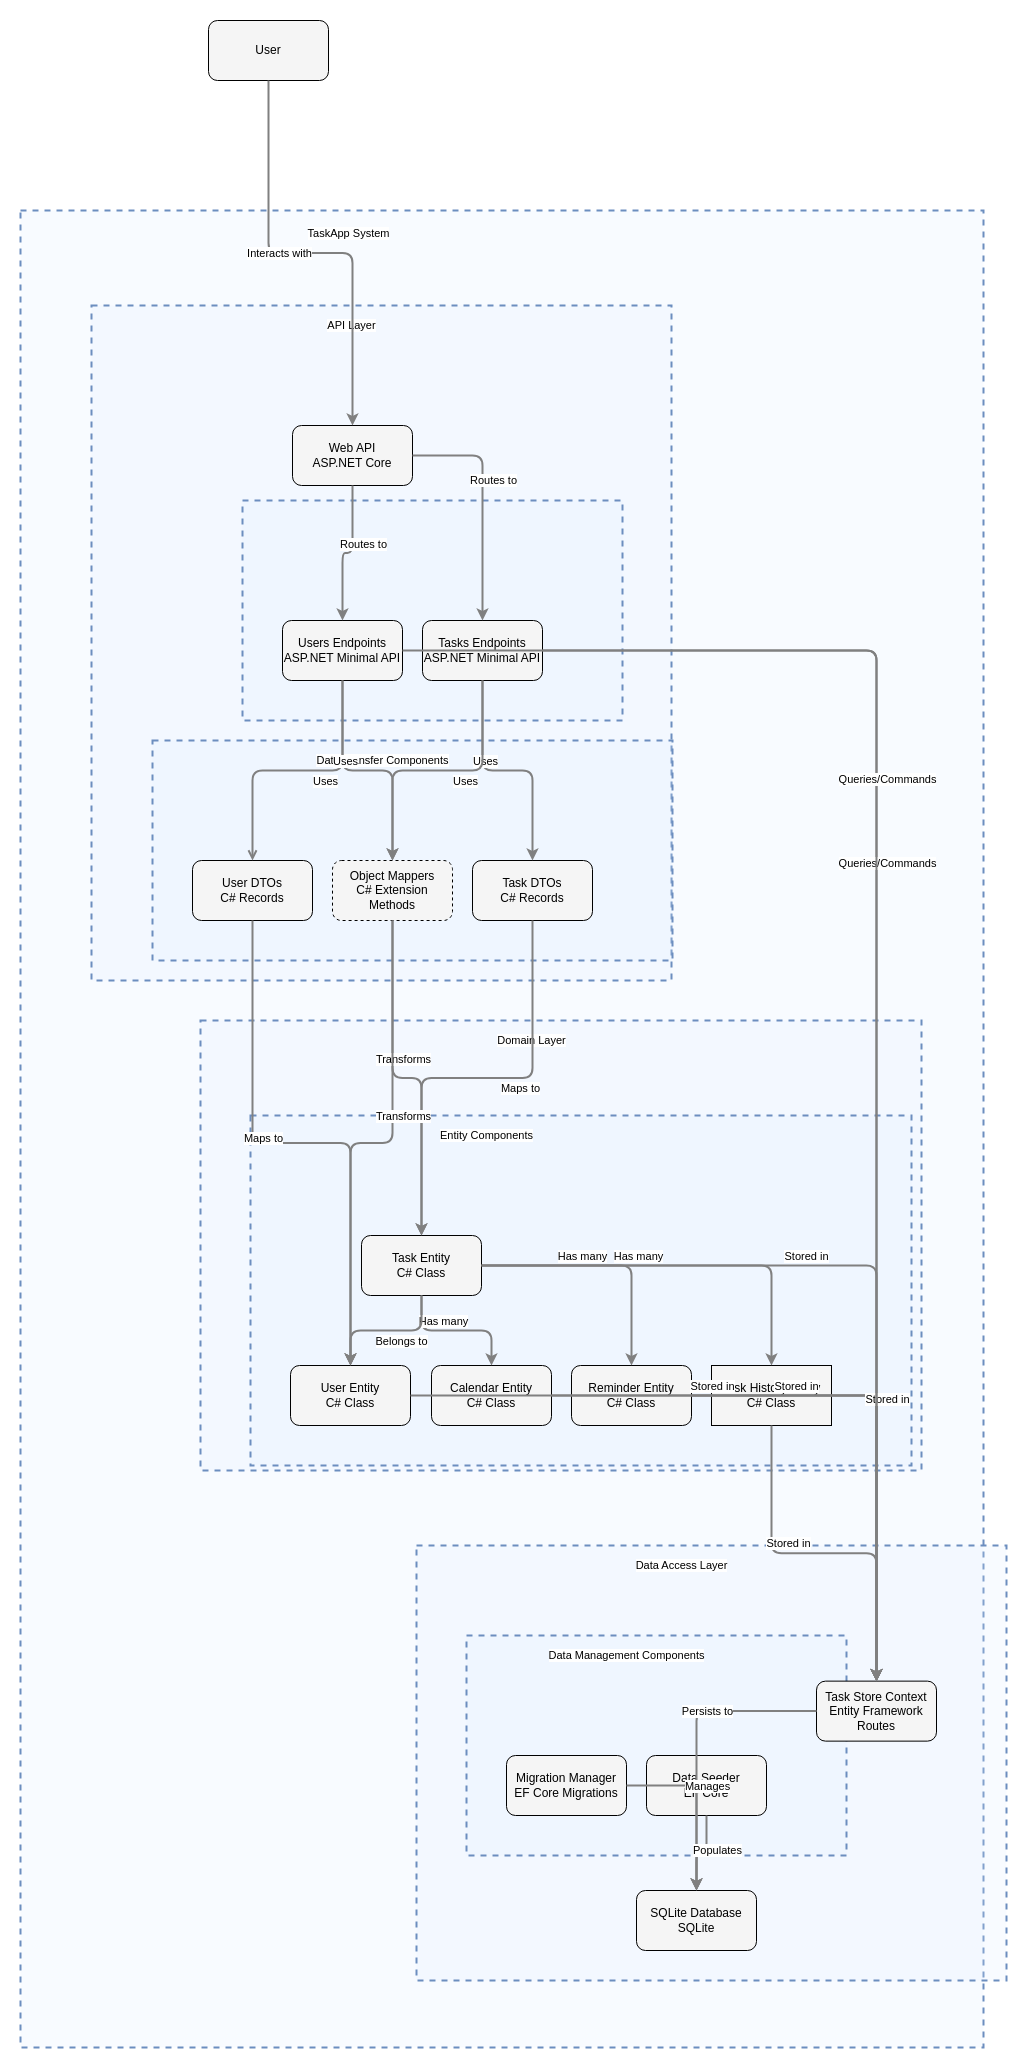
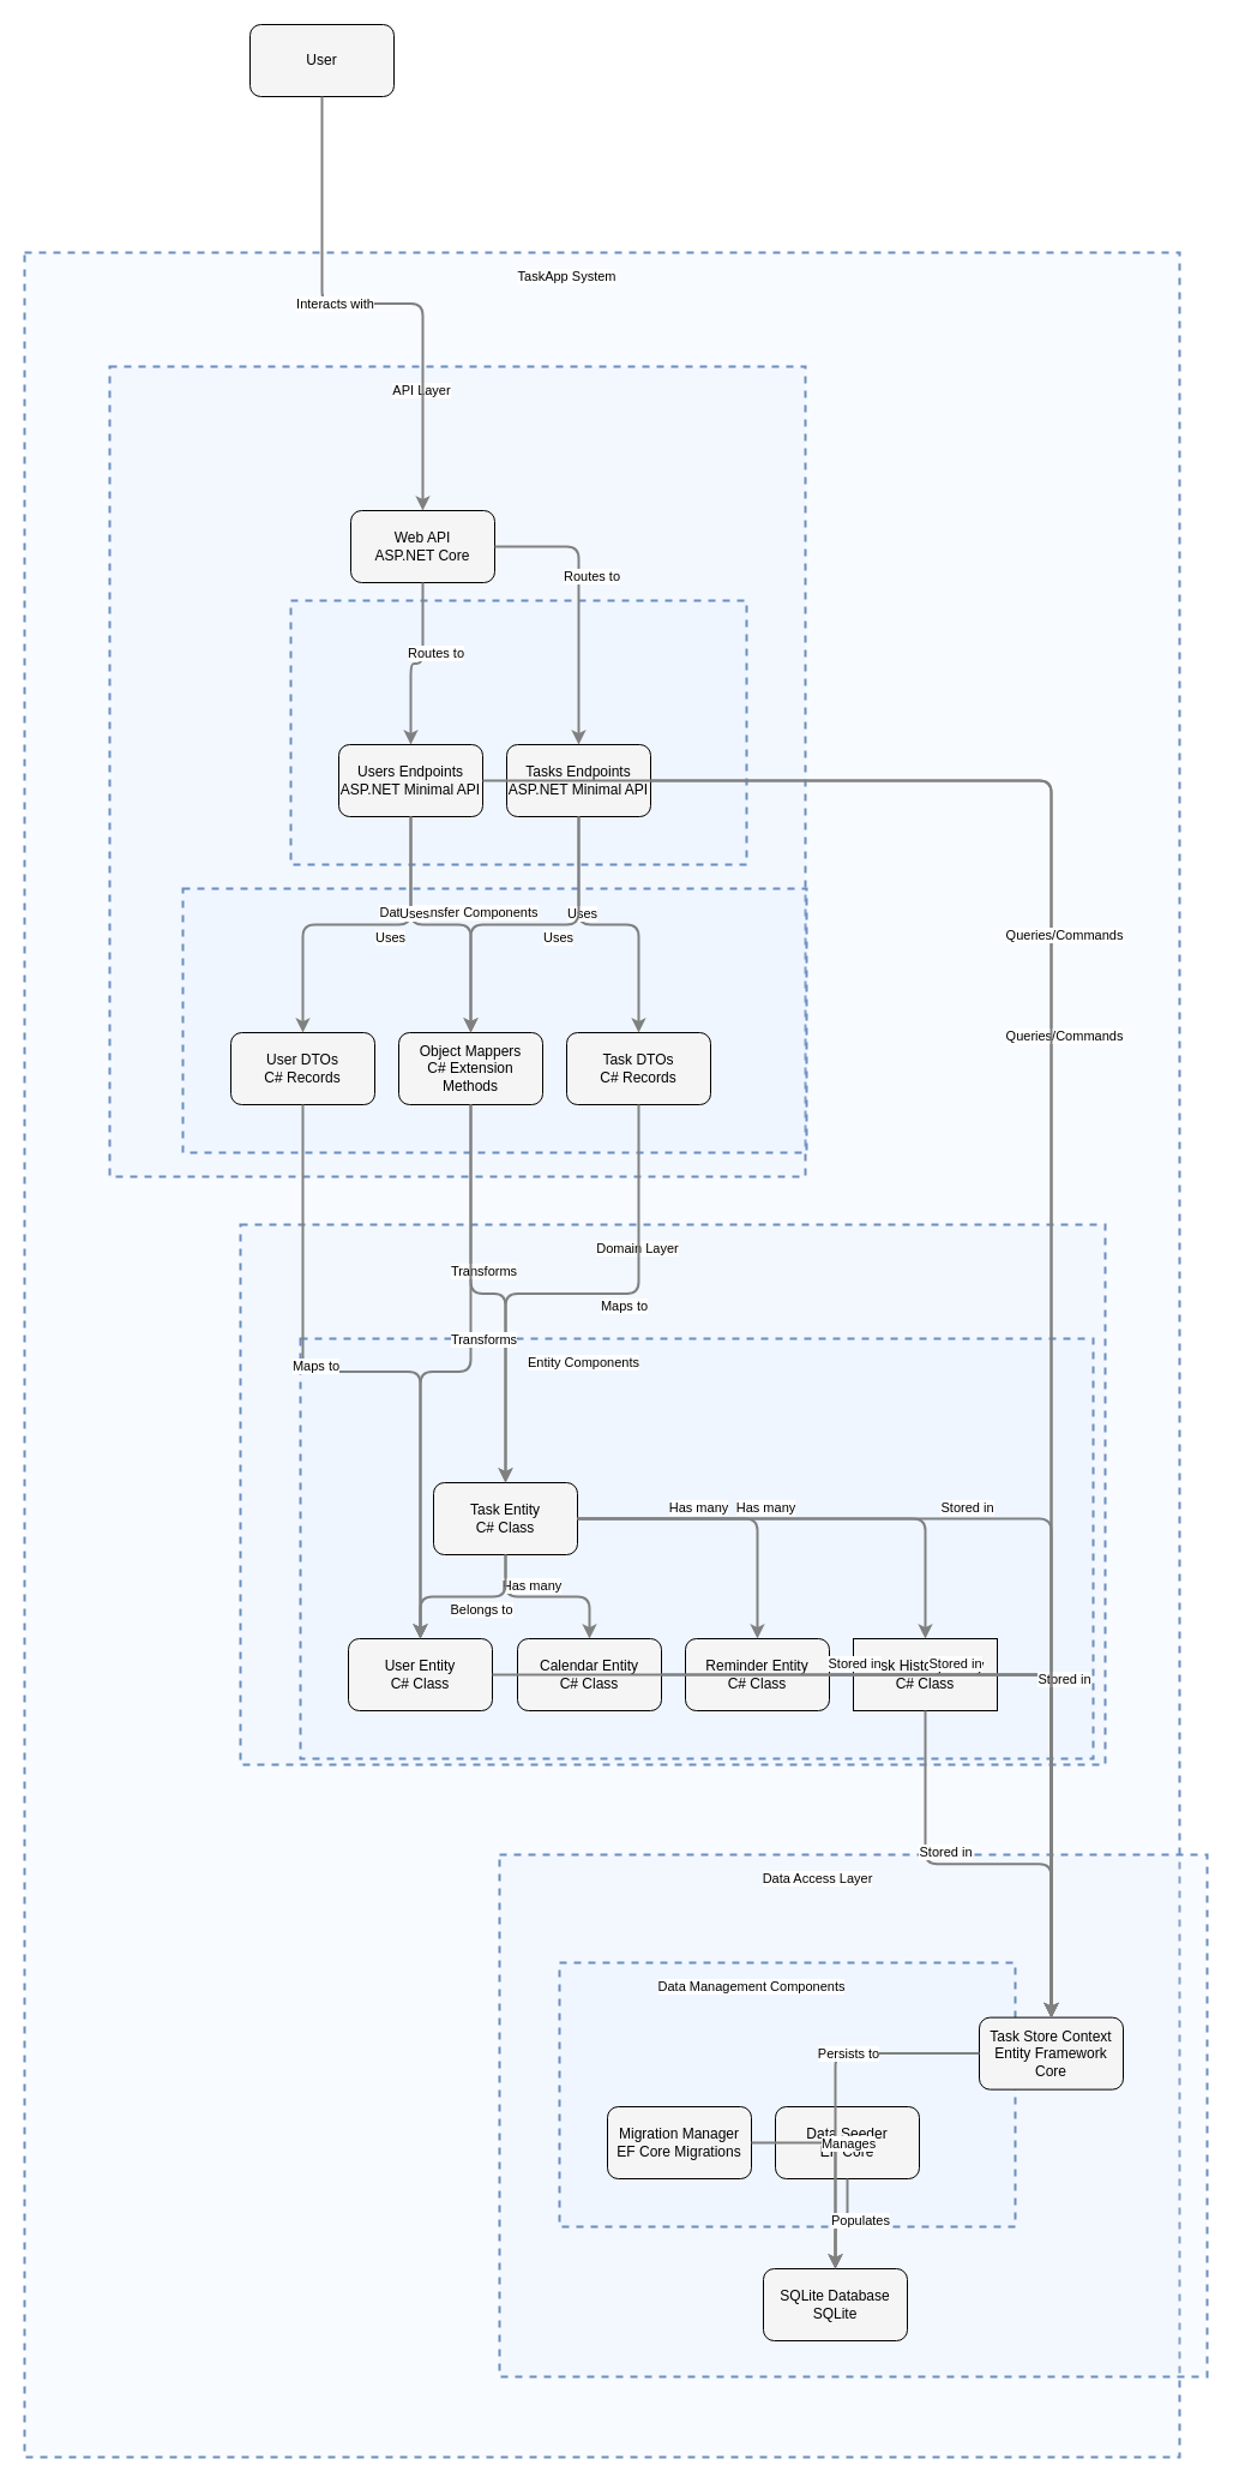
- <mxCell id="16" value="TaskApp System" style="edgeLabel;html=1;align=center;verticalAlign=middle;resizable=0;labelBackgroundColor=white;spacing=5" vertex="1" parent="1"><mxGeometry x="28" y="218" width="640" height="30" as="geometry" /></mxCell>
+ <mxCell id="16" value="TaskApp System" style="edgeLabel;html=1;align=center;verticalAlign=middle;resizable=0;labelBackgroundColor=white;spacing=5" vertex="1" parent="1"><mxGeometry x="28" y="218" width="887" height="24" as="geometry" /></mxCell>
- <mxCell id="41" style="edgeStyle=orthogonalEdgeStyle;rounded=1;orthogonalLoop=1;jettySize=auto;html=1;strokeColor=#808080;strokeWidth=2;jumpStyle=arc;jumpSize=10;spacing=15;labelBackgroundColor=white;labelBorderColor=none;endArrow=open;" edge="1" parent="1" source="20" target="22"><mxGeometry relative="1" as="geometry" /></mxCell>
+ <mxCell id="41" style="edgeStyle=orthogonalEdgeStyle;rounded=1;orthogonalLoop=1;jettySize=auto;html=1;strokeColor=#808080;strokeWidth=2;jumpStyle=arc;jumpSize=10;spacing=15;labelBackgroundColor=white;labelBorderColor=none" edge="1" parent="1" source="20" target="22"><mxGeometry relative="1" as="geometry" /></mxCell>
- <mxCell id="23" value="Object Mappers&lt;br&gt;C# Extension Methods" style="rounded=1;whiteSpace=wrap;html=1;fillColor=#f5f5f5;dashed=1;" vertex="1" parent="6"><mxGeometry x="180" y="120" width="120" height="60" as="geometry" /></mxCell>
+ <mxCell id="23" value="Object Mappers&lt;br&gt;C# Extension Methods" style="rounded=1;whiteSpace=wrap;html=1;fillColor=#f5f5f5" vertex="1" parent="6"><mxGeometry x="180" y="120" width="120" height="60" as="geometry" /></mxCell>
- <mxCell id="29" value="Task Store Context&lt;br&gt;Entity Framework Routes" style="rounded=1;whiteSpace=wrap;html=1;fillColor=#f5f5f5" vertex="1" parent="9"><mxGeometry x="400" y="135.625" width="120" height="60" as="geometry" /></mxCell>
+ <mxCell id="29" value="Task Store Context&lt;br&gt;Entity Framework Core" style="rounded=1;whiteSpace=wrap;html=1;fillColor=#f5f5f5" vertex="1" parent="9"><mxGeometry x="400" y="135.625" width="120" height="60" as="geometry" /></mxCell>
